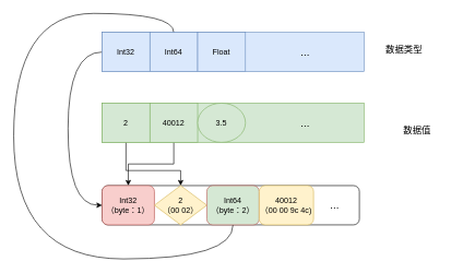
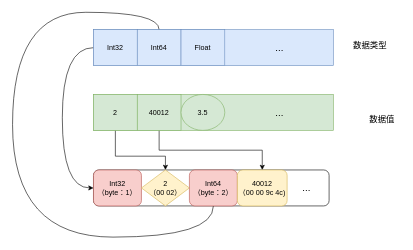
- <mxCell id="14" style="edgeStyle=orthogonalEdgeStyle;rounded=0;orthogonalLoop=1;jettySize=auto;html=1;exitX=0.5;exitY=1;exitDx=0;exitDy=0;" edge="1" parent="1" source="15" target="19"><mxGeometry relative="1" as="geometry" /></mxCell>
+ <mxCell id="14" style="edgeStyle=orthogonalEdgeStyle;rounded=0;orthogonalLoop=1;jettySize=auto;html=1;entryX=0.5;entryY=0;entryDx=0;entryDy=0;exitX=0.5;exitY=1;exitDx=0;exitDy=0;" edge="1" parent="1" source="15" target="22"><mxGeometry relative="1" as="geometry" /></mxCell>
- <mxCell id="21" value="Int64&lt;br&gt;（byte：2）" style="rounded=1;whiteSpace=wrap;html=1;fillColor=#d5e8d4;strokeColor=#b85450;" vertex="1" parent="1"><mxGeometry x="315" y="283" width="80" height="60" as="geometry" /></mxCell>
+ <mxCell id="21" value="Int64&lt;br&gt;（byte：2）" style="rounded=1;whiteSpace=wrap;html=1;fillColor=#f8cecc;strokeColor=#b85450;" vertex="1" parent="1"><mxGeometry x="315" y="283" width="80" height="60" as="geometry" /></mxCell>
